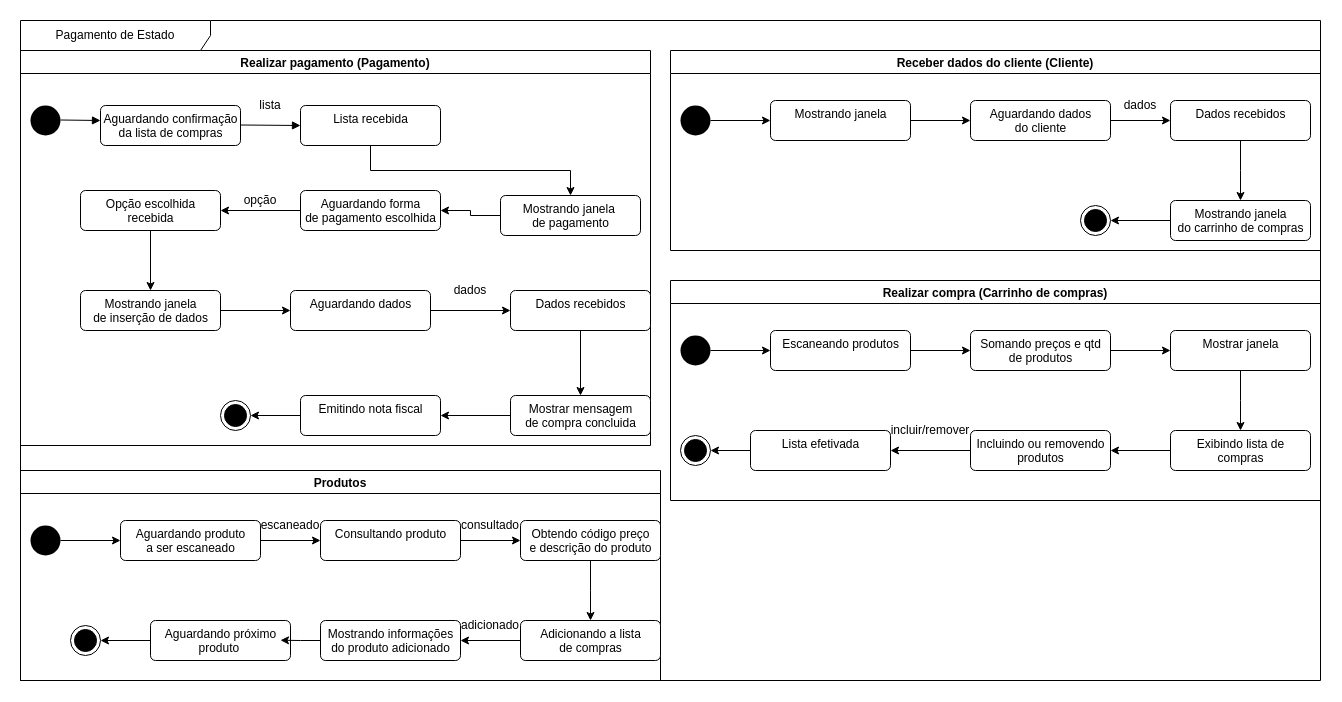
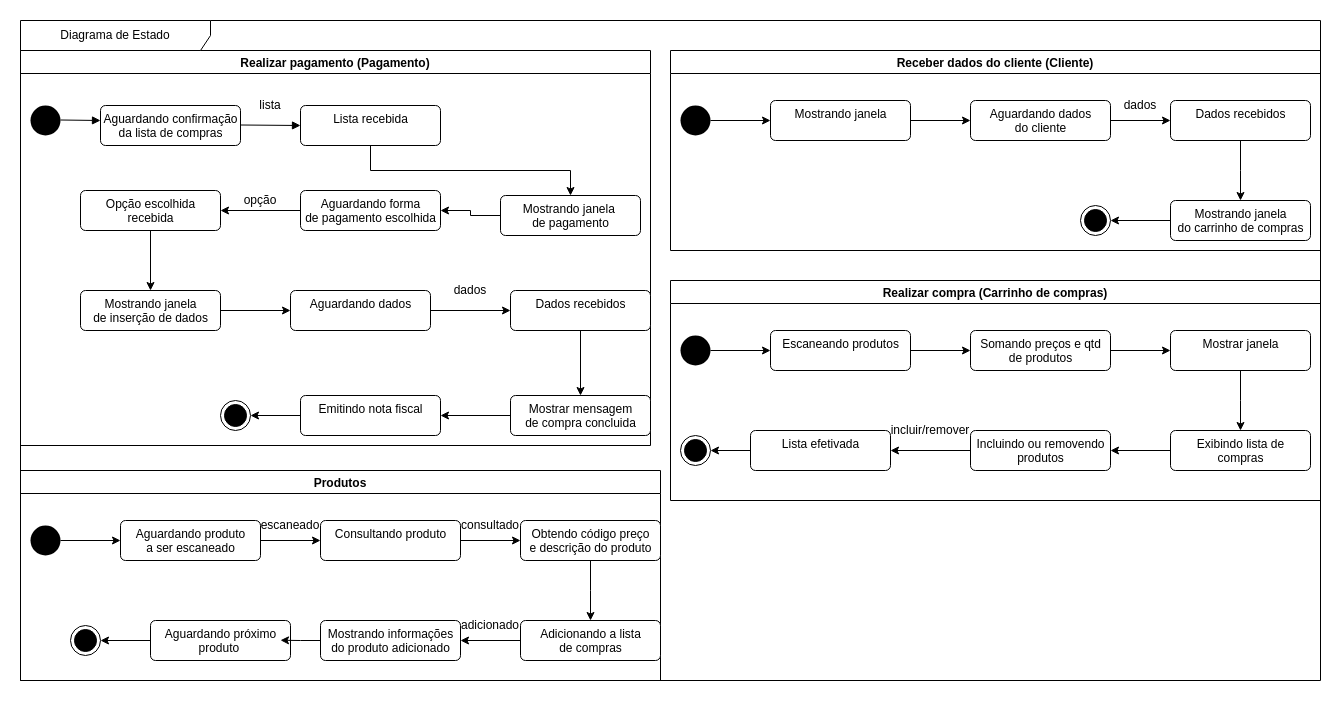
- <mxCell id="78" value="Pagamento de Estado" style="shape=umlFrame;whiteSpace=wrap;html=1;width=190;height=30;" vertex="1" parent="1"><mxGeometry x="20" y="20" width="1300" height="660" as="geometry" /></mxCell>
+ <mxCell id="78" value="Diagrama de Estado" style="shape=umlFrame;whiteSpace=wrap;html=1;width=190;height=30;" vertex="1" parent="1"><mxGeometry x="20" y="20" width="1300" height="660" as="geometry" /></mxCell>
